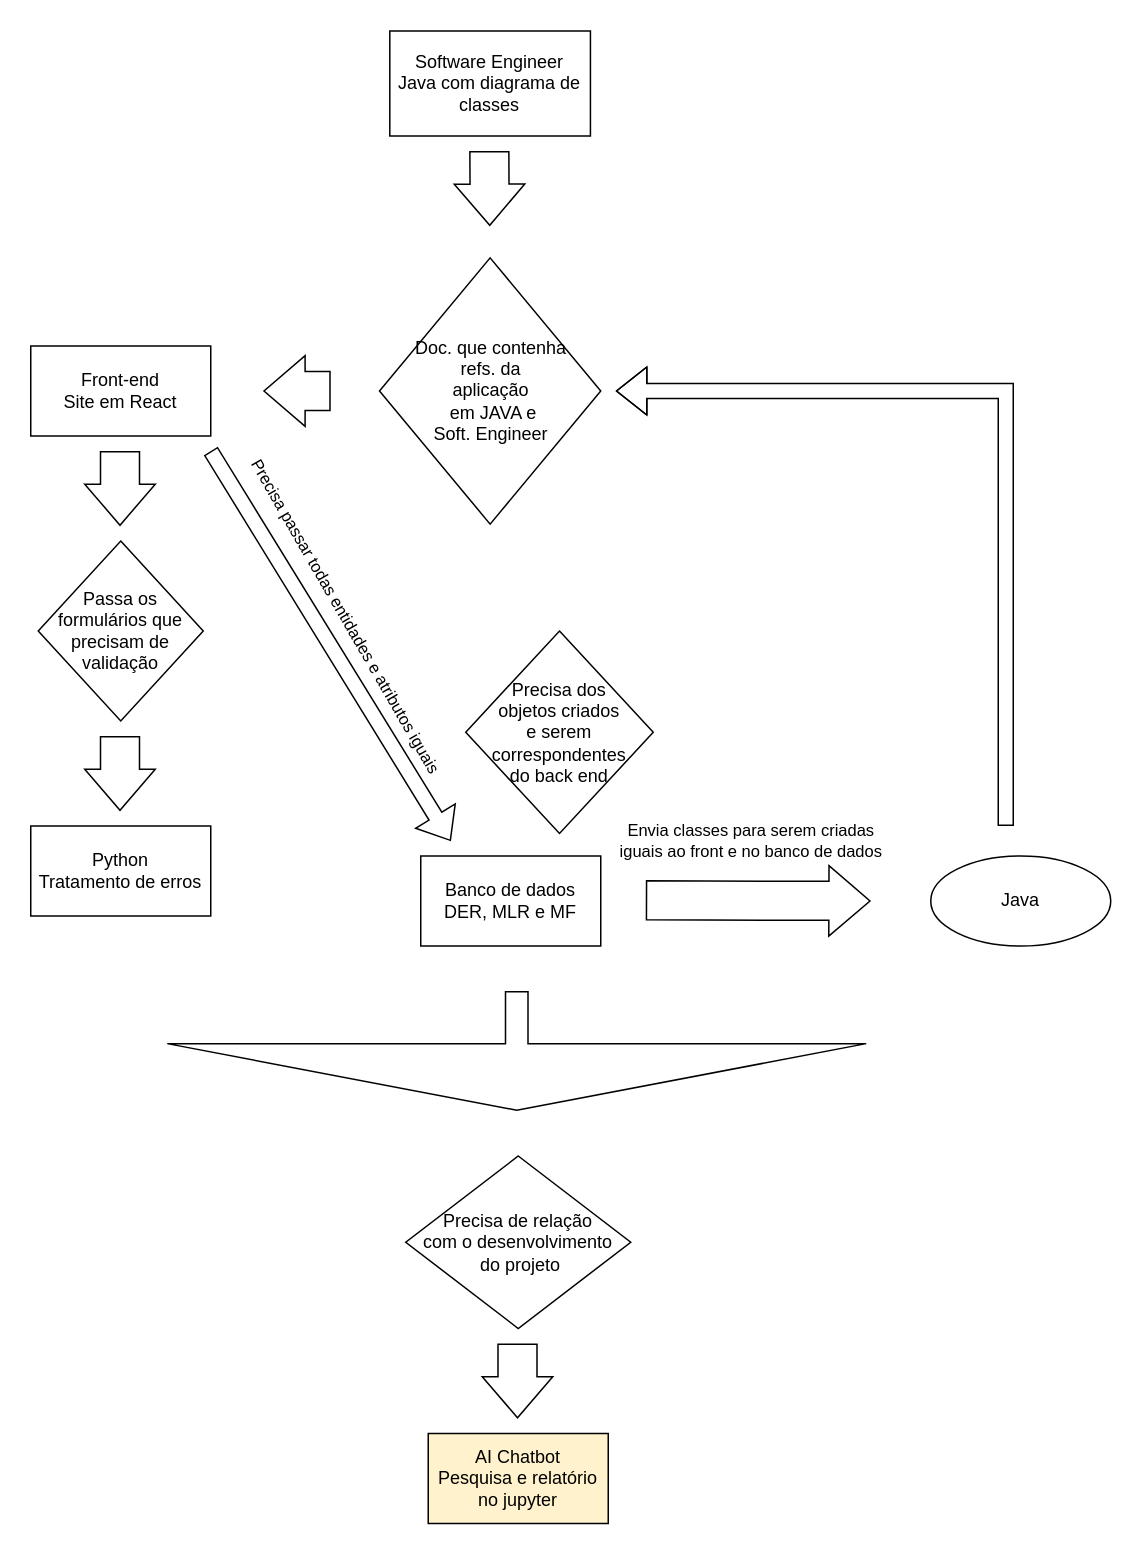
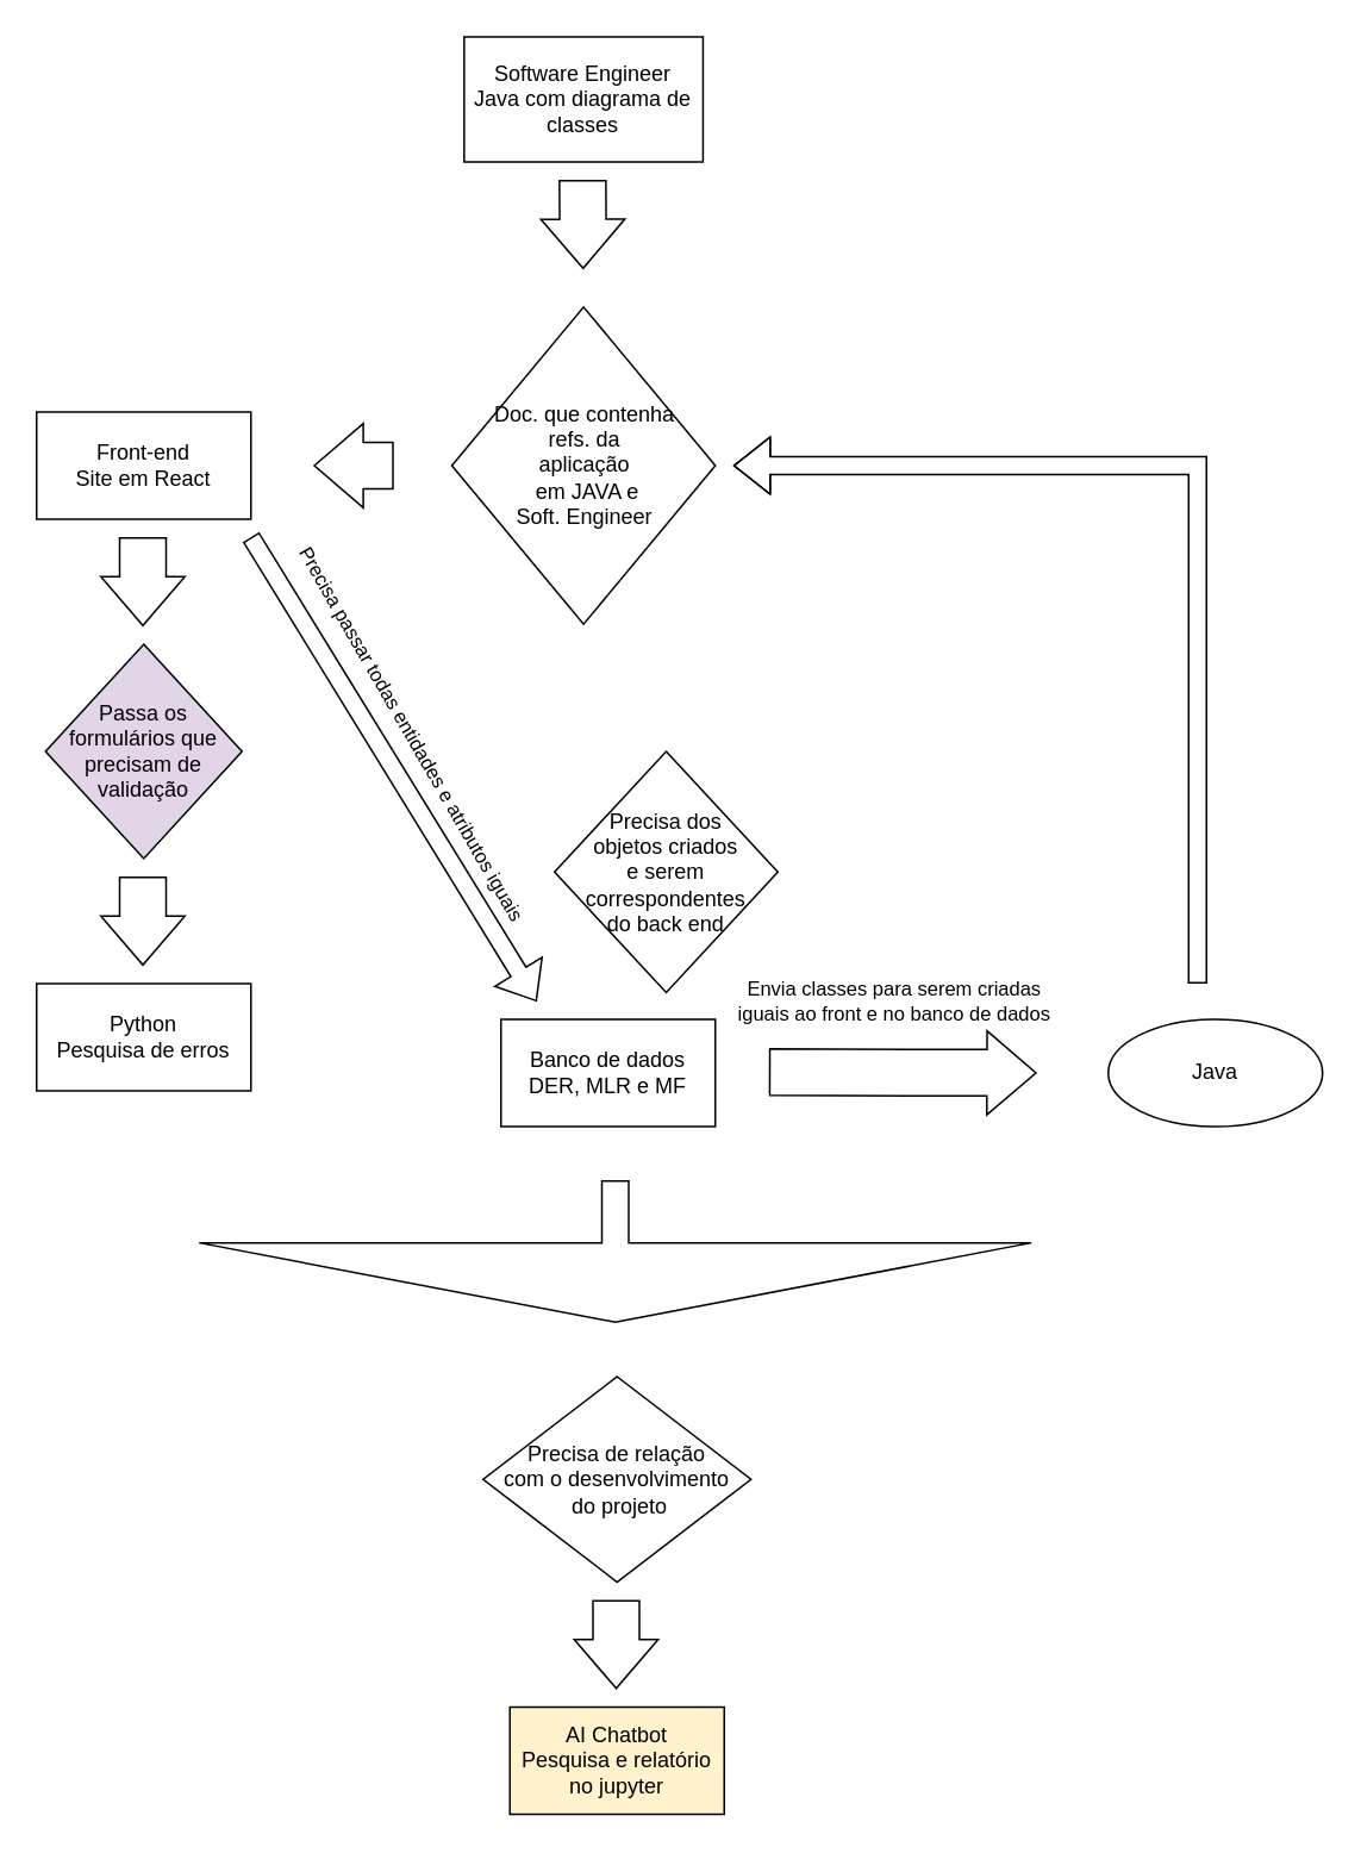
- <mxCell id="5" value="Passa os formulários que precisam de validação" style="rhombus;whiteSpace=wrap;html=1;" vertex="1" parent="1"><mxGeometry x="25" y="360" width="110" height="120" as="geometry" /></mxCell>
+ <mxCell id="5" value="Passa os formulários que precisam de validação" style="rhombus;whiteSpace=wrap;html=1;fillColor=#e1d5e7;" vertex="1" parent="1"><mxGeometry x="25" y="360" width="110" height="120" as="geometry" /></mxCell>
- <mxCell id="3" value="Python&lt;br&gt;Tratamento de erros" style="rounded=0;whiteSpace=wrap;html=1;" vertex="1" parent="1"><mxGeometry x="20" y="550" width="120" height="60" as="geometry" /></mxCell>
+ <mxCell id="3" value="Python&lt;br&gt;Pesquisa de erros" style="rounded=0;whiteSpace=wrap;html=1;" vertex="1" parent="1"><mxGeometry x="20" y="550" width="120" height="60" as="geometry" /></mxCell>
